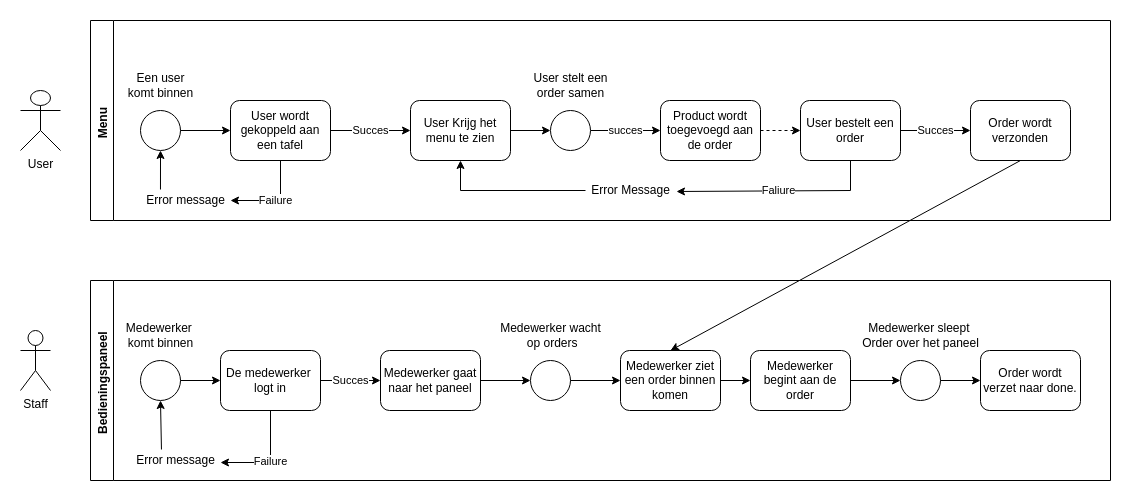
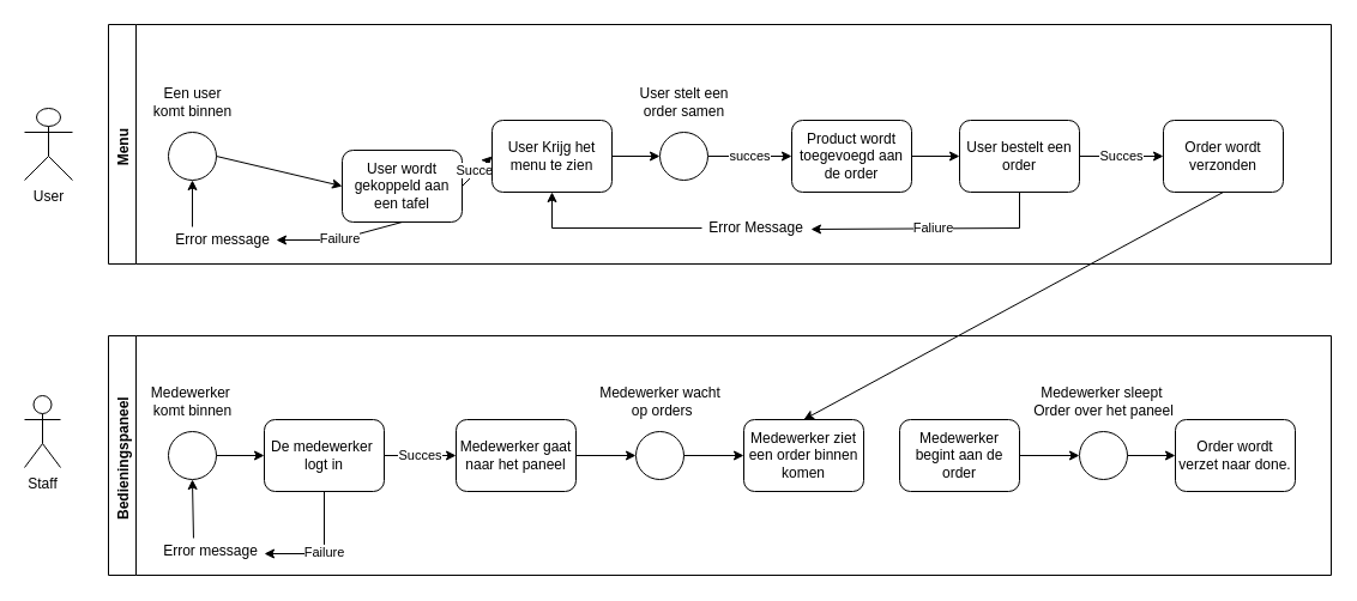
- <mxCell id="6" value="User wordt gekoppeld aan een tafel" style="rounded=1;whiteSpace=wrap;html=1;" vertex="1" parent="2"><mxGeometry x="140" y="80" width="100" height="60" as="geometry" /></mxCell>
+ <mxCell id="6" value="User wordt gekoppeld aan een tafel" style="rounded=1;whiteSpace=wrap;html=1;" vertex="1" parent="2"><mxGeometry x="195" y="105" width="100" height="60" as="geometry" /></mxCell>
- <mxCell id="13" value="" style="edgeStyle=orthogonalEdgeStyle;rounded=0;orthogonalLoop=1;jettySize=auto;html=1;entryX=0;entryY=0.5;entryDx=0;entryDy=0;dashed=1;" edge="1" parent="2" source="14" target="18"><mxGeometry relative="1" as="geometry"><mxPoint x="720" y="110" as="targetPoint" /></mxGeometry></mxCell>
+ <mxCell id="13" value="" style="edgeStyle=orthogonalEdgeStyle;rounded=0;orthogonalLoop=1;jettySize=auto;html=1;entryX=0;entryY=0.5;entryDx=0;entryDy=0;" edge="1" parent="2" source="14" target="18"><mxGeometry relative="1" as="geometry"><mxPoint x="720" y="110" as="targetPoint" /></mxGeometry></mxCell>
- <mxCell id="36" value="" style="endArrow=classic;html=1;rounded=0;exitX=1;exitY=0.5;exitDx=0;exitDy=0;entryX=0;entryY=0.5;entryDx=0;entryDy=0;" edge="1" parent="21" source="35" target="37"><mxGeometry width="50" height="50" relative="1" as="geometry"><mxPoint x="700" y="150" as="sourcePoint" /><mxPoint x="750" y="100" as="targetPoint" /></mxGeometry></mxCell>
